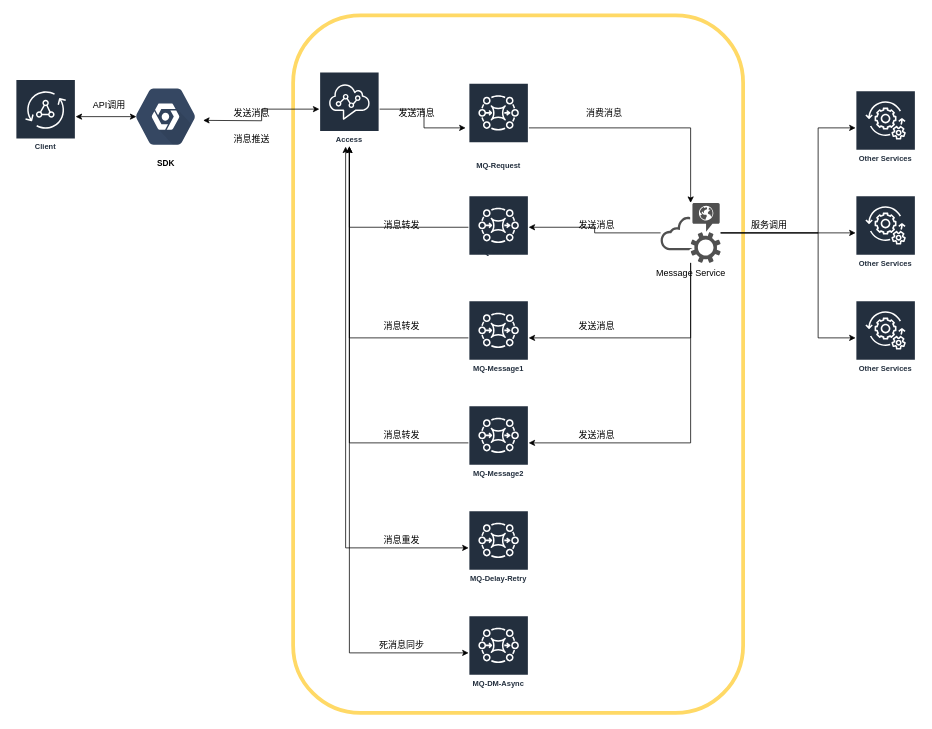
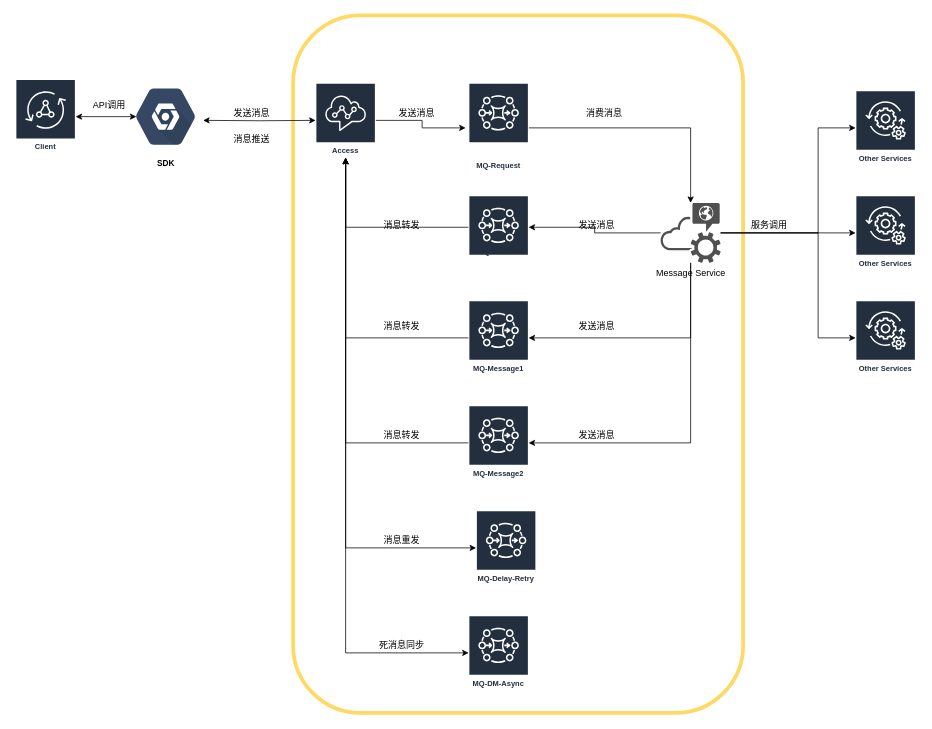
- <mxCell id="5" value="Access" style="outlineConnect=0;fontColor=#232F3E;gradientColor=none;strokeColor=#ffffff;fillColor=#232F3E;dashed=0;verticalLabelPosition=middle;verticalAlign=bottom;align=center;html=1;whiteSpace=wrap;fontSize=10;fontStyle=1;spacing=3;shape=mxgraph.aws4.productIcon;prIcon=mxgraph.aws4.connect;" vertex="1" parent="1"><mxGeometry x="425" y="95" width="80" height="100" as="geometry" /></mxCell>
+ <mxCell id="5" value="Access" style="outlineConnect=0;fontColor=#232F3E;gradientColor=none;strokeColor=#ffffff;fillColor=#232F3E;dashed=0;verticalLabelPosition=middle;verticalAlign=bottom;align=center;html=1;whiteSpace=wrap;fontSize=10;fontStyle=1;spacing=3;shape=mxgraph.aws4.productIcon;prIcon=mxgraph.aws4.connect;" vertex="1" parent="1"><mxGeometry x="420" y="110" width="80" height="100" as="geometry" /></mxCell>
- <mxCell id="36" value="MQ-Delay-Retry" style="outlineConnect=0;fontColor=#232F3E;gradientColor=none;strokeColor=#ffffff;fillColor=#232F3E;dashed=0;verticalLabelPosition=middle;verticalAlign=bottom;align=center;html=1;whiteSpace=wrap;fontSize=10;fontStyle=1;spacing=3;shape=mxgraph.aws4.productIcon;prIcon=mxgraph.aws4.mq;" vertex="1" parent="1"><mxGeometry x="624" y="680" width="80" height="100" as="geometry" /></mxCell>
+ <mxCell id="36" value="MQ-Delay-Retry" style="outlineConnect=0;fontColor=#232F3E;gradientColor=none;strokeColor=#ffffff;fillColor=#232F3E;dashed=0;verticalLabelPosition=middle;verticalAlign=bottom;align=center;html=1;whiteSpace=wrap;fontSize=10;fontStyle=1;spacing=3;shape=mxgraph.aws4.productIcon;prIcon=mxgraph.aws4.mq;" vertex="1" parent="1"><mxGeometry x="634" y="680" width="80" height="100" as="geometry" /></mxCell>
